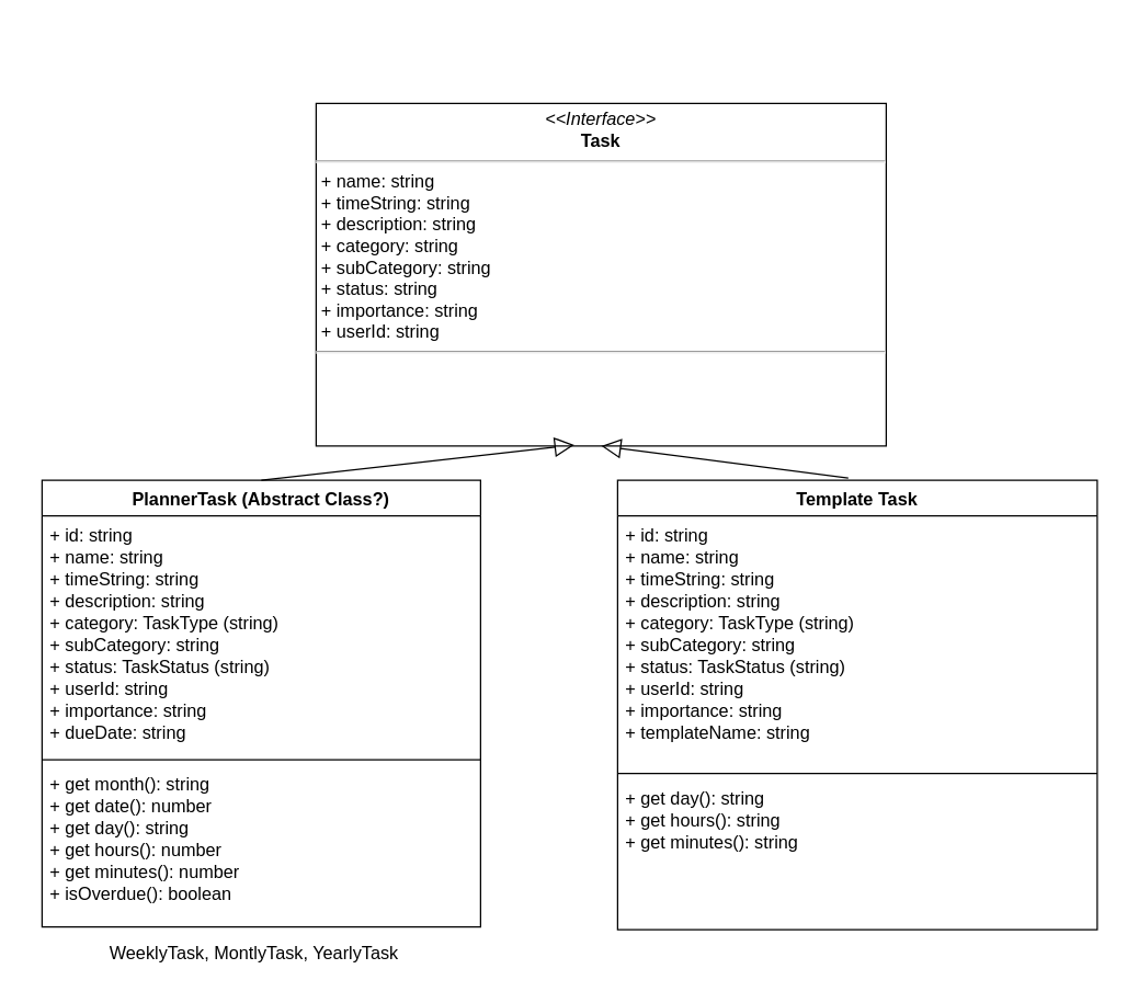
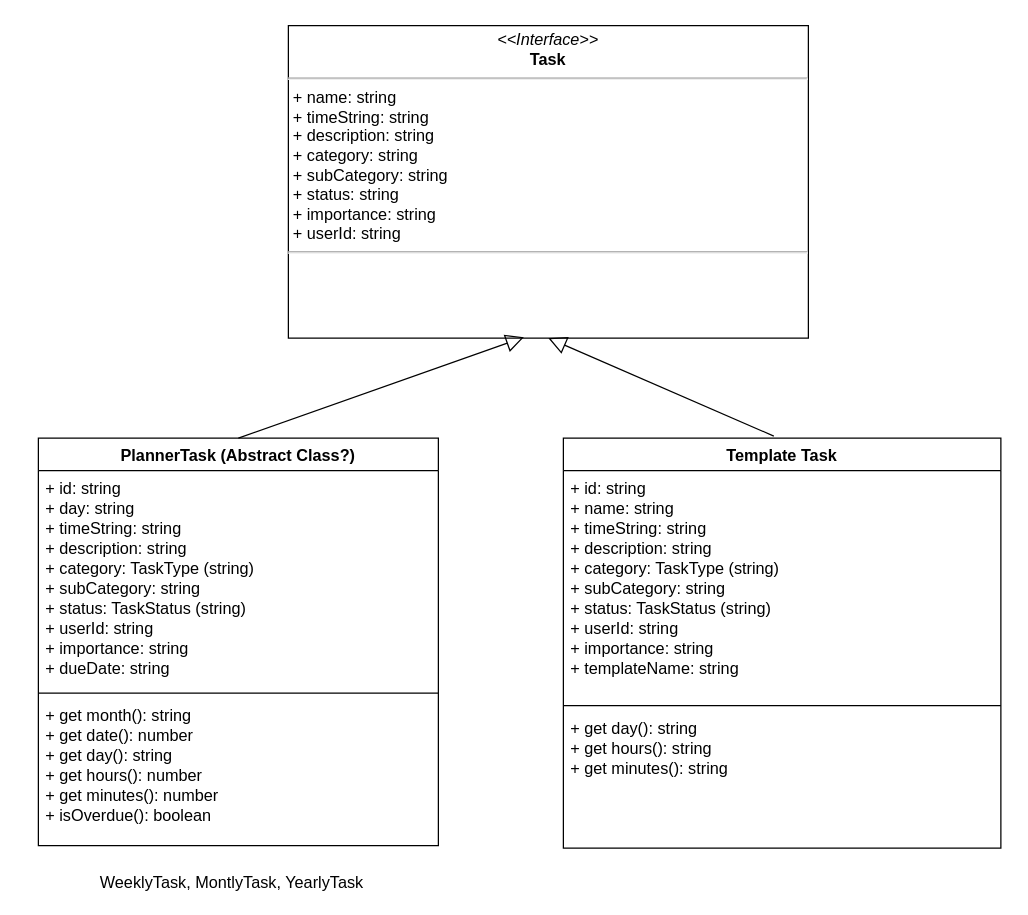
- <mxCell id="2" value="&lt;p style=&quot;margin: 4px 0px 0px ; text-align: center ; font-size: 13px&quot;&gt;&lt;i style=&quot;font-size: 13px&quot;&gt;&amp;lt;&amp;lt;Interface&amp;gt;&amp;gt;&lt;/i&gt;&lt;br style=&quot;font-size: 13px&quot;&gt;&lt;b style=&quot;font-size: 13px&quot;&gt;Task&lt;/b&gt;&lt;br style=&quot;font-size: 13px&quot;&gt;&lt;/p&gt;&lt;hr style=&quot;font-size: 13px&quot;&gt;&lt;p style=&quot;margin: 0px 0px 0px 4px ; font-size: 13px&quot;&gt;+ name: string&lt;br style=&quot;font-size: 13px&quot;&gt;+ timeString: string&lt;/p&gt;&lt;p style=&quot;margin: 0px 0px 0px 4px ; font-size: 13px&quot;&gt;+ description: string&lt;/p&gt;&lt;p style=&quot;margin: 0px 0px 0px 4px ; font-size: 13px&quot;&gt;+ category: string&lt;/p&gt;&lt;p style=&quot;margin: 0px 0px 0px 4px ; font-size: 13px&quot;&gt;+ subCategory: string&lt;/p&gt;&lt;p style=&quot;margin: 0px 0px 0px 4px ; font-size: 13px&quot;&gt;+ status: string&lt;/p&gt;&lt;p style=&quot;margin: 0px 0px 0px 4px ; font-size: 13px&quot;&gt;+ importance: string&lt;br&gt;&lt;/p&gt;&lt;p style=&quot;margin: 0px 0px 0px 4px ; font-size: 13px&quot;&gt;+ userId: string&lt;br style=&quot;font-size: 13px&quot;&gt;&lt;/p&gt;&lt;hr style=&quot;font-size: 13px&quot;&gt;" style="verticalAlign=top;align=left;overflow=fill;fontSize=13;fontFamily=Helvetica;html=1;" parent="1" vertex="1"><mxGeometry x="230" y="75" width="416" height="250" as="geometry" /></mxCell>
+ <mxCell id="2" value="&lt;p style=&quot;margin: 4px 0px 0px ; text-align: center ; font-size: 13px&quot;&gt;&lt;i style=&quot;font-size: 13px&quot;&gt;&amp;lt;&amp;lt;Interface&amp;gt;&amp;gt;&lt;/i&gt;&lt;br style=&quot;font-size: 13px&quot;&gt;&lt;b style=&quot;font-size: 13px&quot;&gt;Task&lt;/b&gt;&lt;br style=&quot;font-size: 13px&quot;&gt;&lt;/p&gt;&lt;hr style=&quot;font-size: 13px&quot;&gt;&lt;p style=&quot;margin: 0px 0px 0px 4px ; font-size: 13px&quot;&gt;+ name: string&lt;br style=&quot;font-size: 13px&quot;&gt;+ timeString: string&lt;/p&gt;&lt;p style=&quot;margin: 0px 0px 0px 4px ; font-size: 13px&quot;&gt;+ description: string&lt;/p&gt;&lt;p style=&quot;margin: 0px 0px 0px 4px ; font-size: 13px&quot;&gt;+ category: string&lt;/p&gt;&lt;p style=&quot;margin: 0px 0px 0px 4px ; font-size: 13px&quot;&gt;+ subCategory: string&lt;/p&gt;&lt;p style=&quot;margin: 0px 0px 0px 4px ; font-size: 13px&quot;&gt;+ status: string&lt;/p&gt;&lt;p style=&quot;margin: 0px 0px 0px 4px ; font-size: 13px&quot;&gt;+ importance: string&lt;br&gt;&lt;/p&gt;&lt;p style=&quot;margin: 0px 0px 0px 4px ; font-size: 13px&quot;&gt;+ userId: string&lt;br style=&quot;font-size: 13px&quot;&gt;&lt;/p&gt;&lt;hr style=&quot;font-size: 13px&quot;&gt;" style="verticalAlign=top;align=left;overflow=fill;fontSize=13;fontFamily=Helvetica;html=1;" parent="1" vertex="1"><mxGeometry x="230" y="20" width="416" height="250" as="geometry" /></mxCell>
- <mxCell id="4" value="+ id: string&#10;+ name: string&#10;+ timeString: string&#10;+ description: string&#10;+ category: TaskType (string)&#10;+ subCategory: string&#10;+ status: TaskStatus (string)&#10;+ userId: string&#10;+ importance: string &#10;+ dueDate: string&#10;" style="text;strokeColor=none;fillColor=none;align=left;verticalAlign=top;spacingLeft=4;spacingRight=4;overflow=hidden;rotatable=0;points=[[0,0.5],[1,0.5]];portConstraint=eastwest;fontSize=13;" parent="3" vertex="1"><mxGeometry y="26" width="320" height="174" as="geometry" /></mxCell>
+ <mxCell id="4" value="+ id: string&#10;+ day: string&#10;+ timeString: string&#10;+ description: string&#10;+ category: TaskType (string)&#10;+ subCategory: string&#10;+ status: TaskStatus (string)&#10;+ userId: string&#10;+ importance: string &#10;+ dueDate: string&#10;" style="text;strokeColor=none;fillColor=none;align=left;verticalAlign=top;spacingLeft=4;spacingRight=4;overflow=hidden;rotatable=0;points=[[0,0.5],[1,0.5]];portConstraint=eastwest;fontSize=13;" parent="3" vertex="1"><mxGeometry y="26" width="320" height="174" as="geometry" /></mxCell>
- <mxCell id="13" value="WeeklyTask, MontlyTask, YearlyTask" style="text;html=1;strokeColor=none;fillColor=none;align=center;verticalAlign=middle;whiteSpace=wrap;rounded=0;fontSize=13;" vertex="1" parent="1"><mxGeometry x="20" y="680" width="330" height="30" as="geometry" /></mxCell>
+ <mxCell id="13" value="WeeklyTask, MontlyTask, YearlyTask" style="text;html=1;strokeColor=none;fillColor=none;align=center;verticalAlign=middle;whiteSpace=wrap;rounded=0;fontSize=13;" vertex="1" parent="1"><mxGeometry x="20" y="690" width="330" height="30" as="geometry" /></mxCell>
